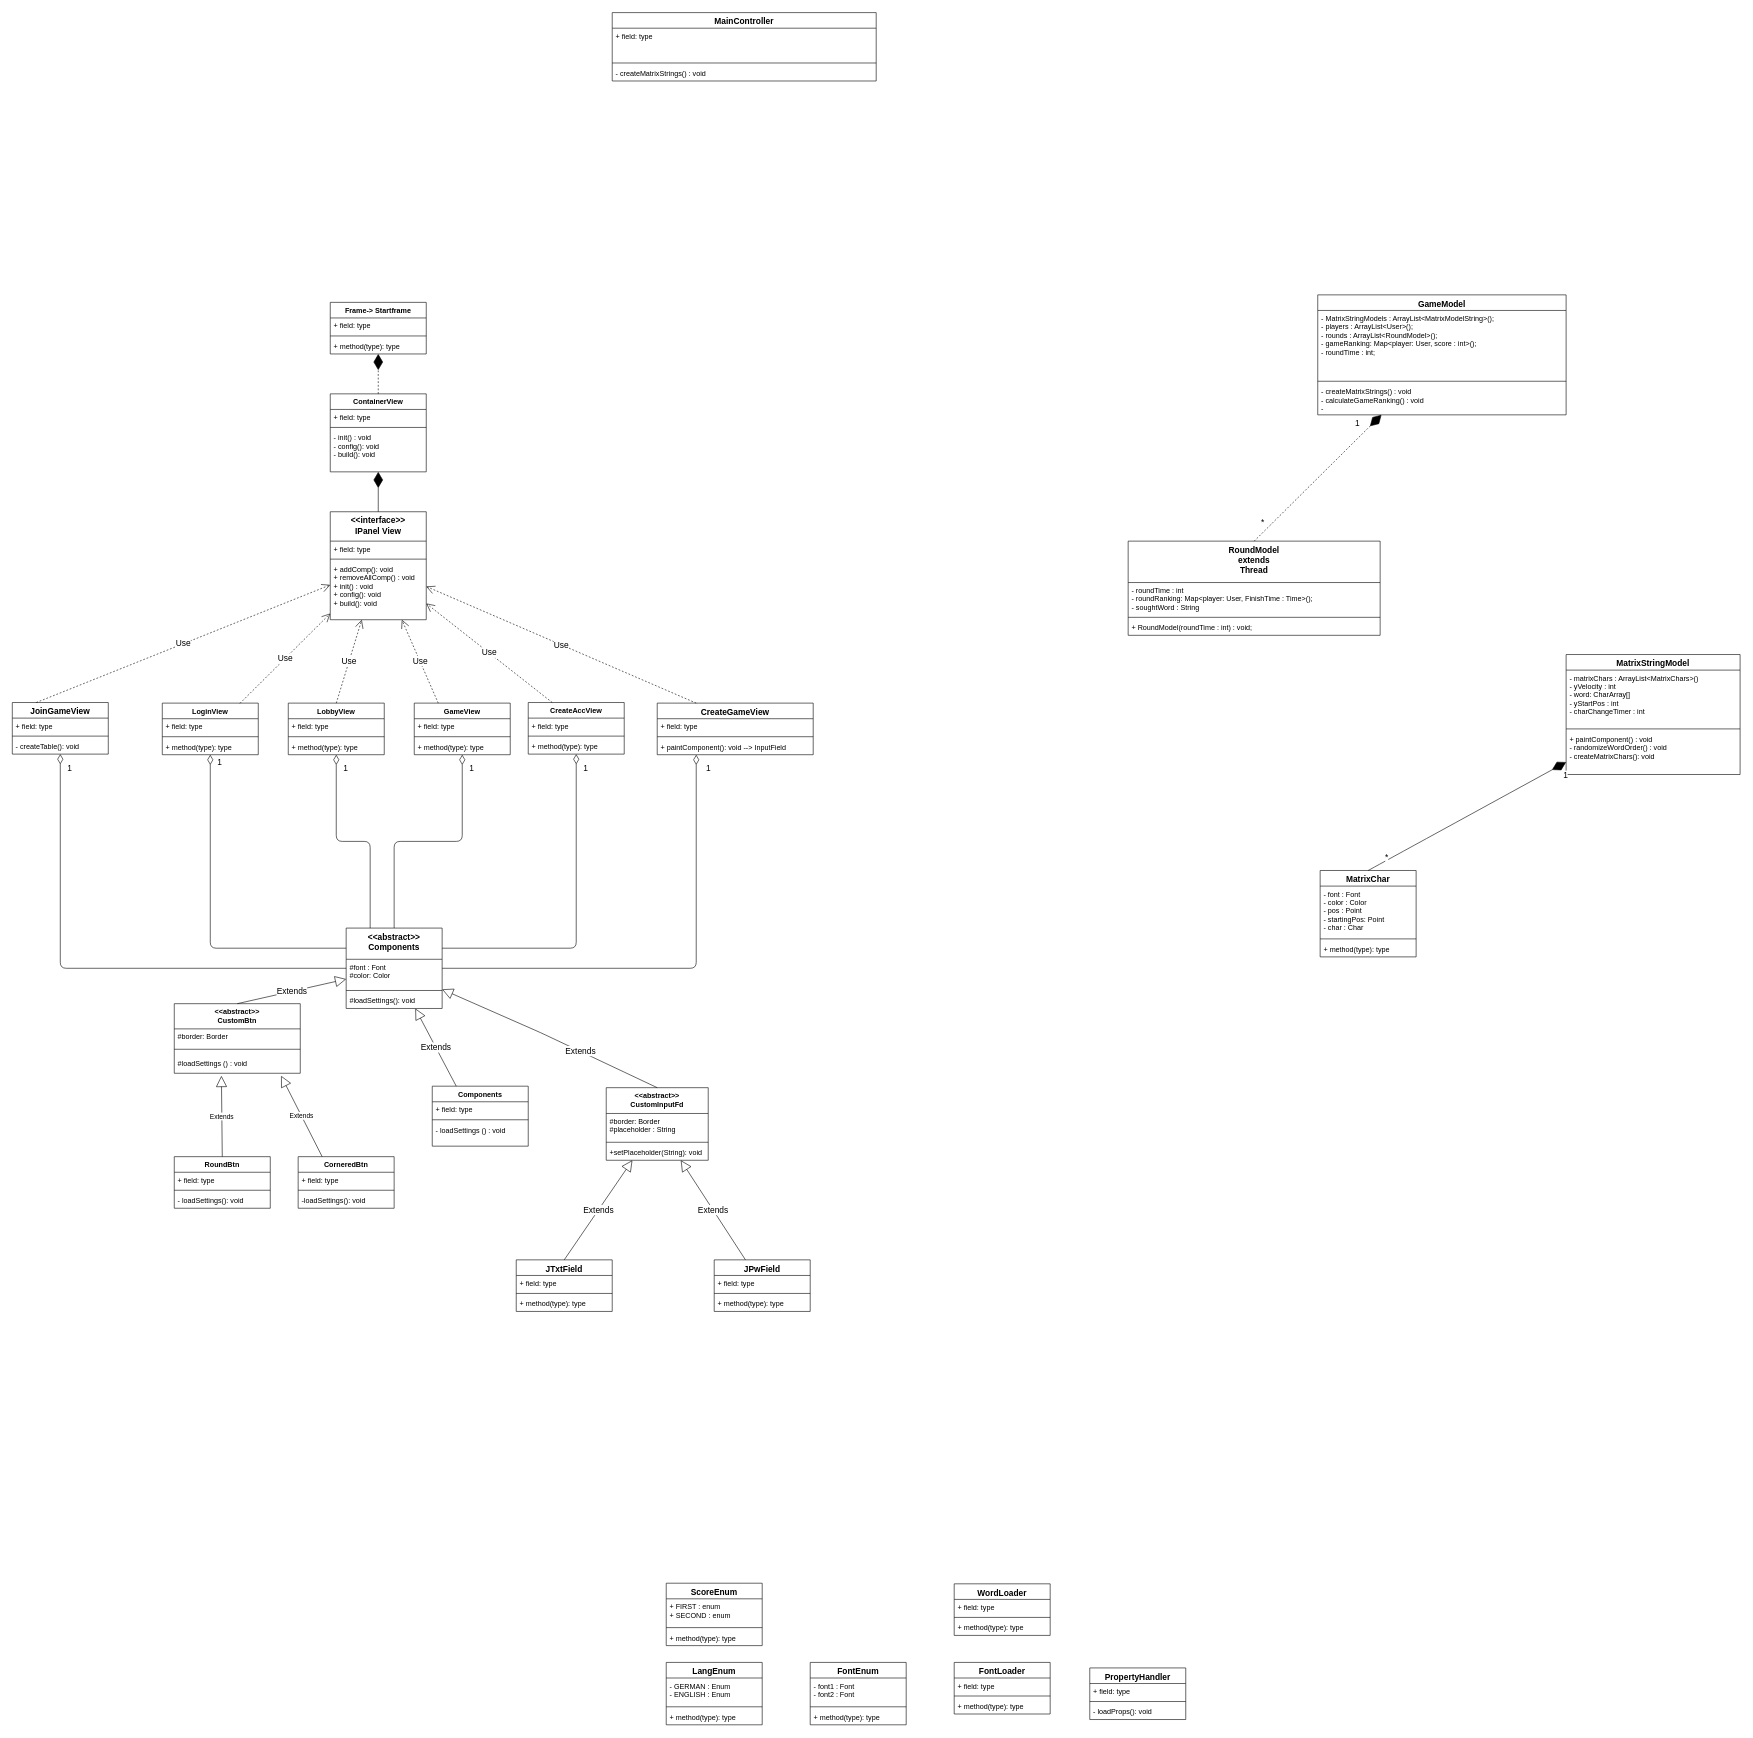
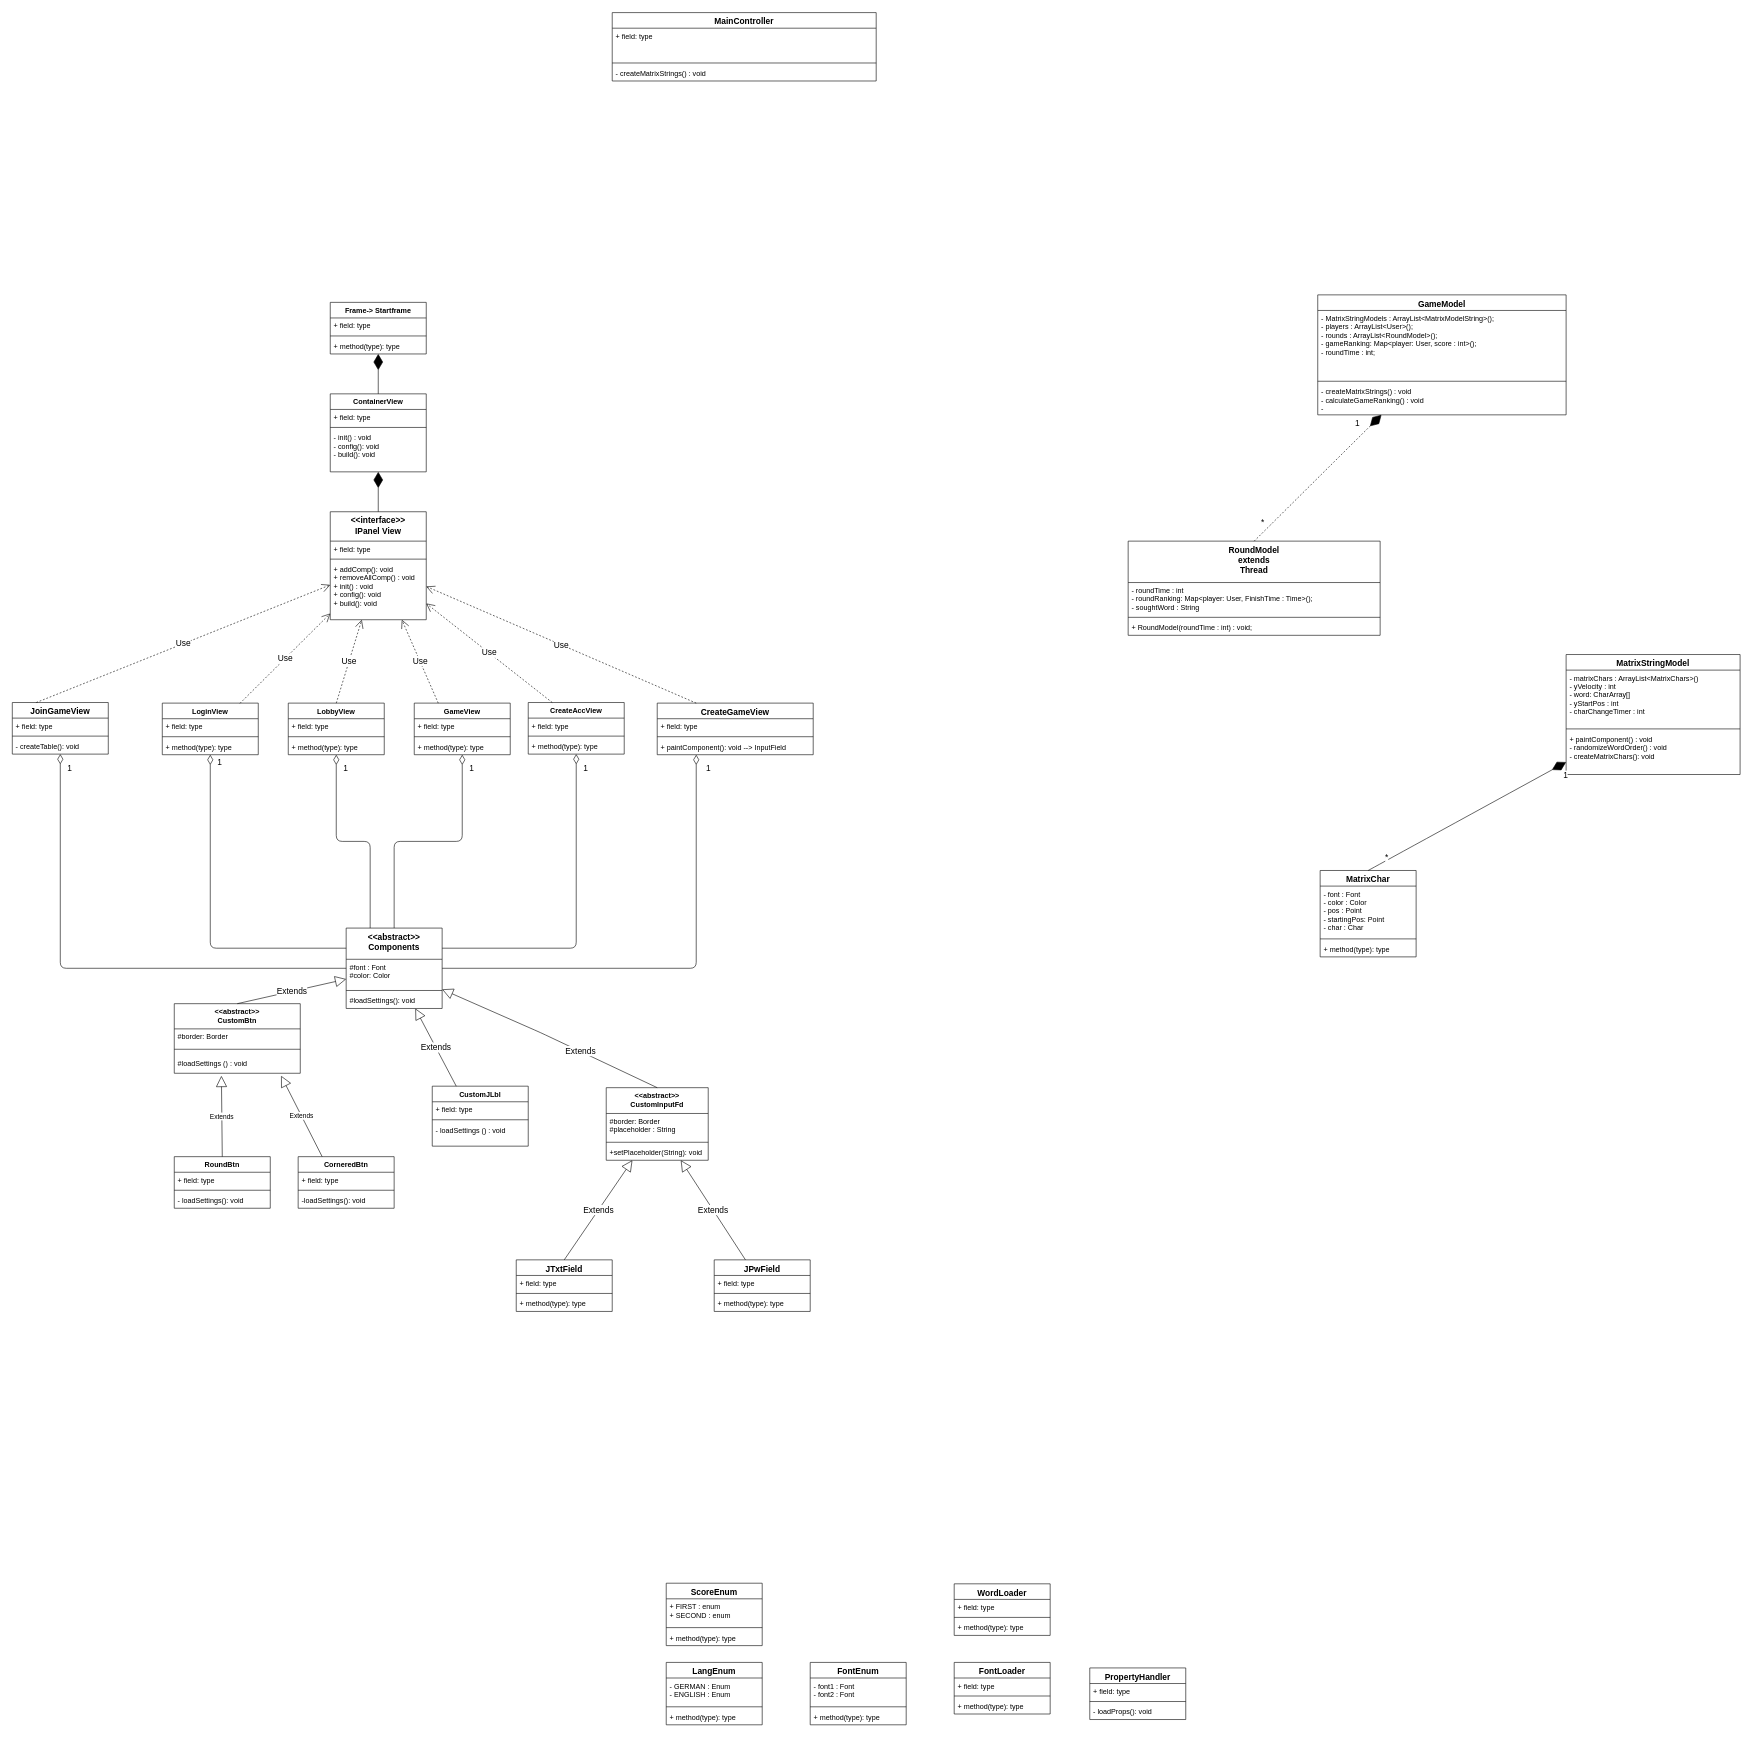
- <mxCell id="67" value="" style="endArrow=diamondThin;endFill=1;endSize=24;html=1;fontSize=14;exitX=0.5;exitY=0;exitDx=0;exitDy=0;dashed=1;" parent="1" source="2" target="6" edge="1"><mxGeometry width="160" relative="1" as="geometry"><mxPoint x="590" y="760" as="sourcePoint" /><mxPoint x="750" y="760" as="targetPoint" /></mxGeometry></mxCell>
+ <mxCell id="67" value="" style="endArrow=diamondThin;endFill=1;endSize=24;html=1;fontSize=14;exitX=0.5;exitY=0;exitDx=0;exitDy=0;" parent="1" source="2" target="6" edge="1"><mxGeometry width="160" relative="1" as="geometry"><mxPoint x="590" y="760" as="sourcePoint" /><mxPoint x="750" y="760" as="targetPoint" /></mxGeometry></mxCell>
- <mxCell id="42" value="Components&#10;&#10;" style="swimlane;fontStyle=1;align=center;verticalAlign=top;childLayout=stackLayout;horizontal=1;startSize=26;horizontalStack=0;resizeParent=1;resizeParentMax=0;resizeLast=0;collapsible=1;marginBottom=0;" parent="1" vertex="1"><mxGeometry x="720" y="1809.5" width="160" height="100" as="geometry" /></mxCell>
+ <mxCell id="42" value="CustomJLbl&#10;&#10;" style="swimlane;fontStyle=1;align=center;verticalAlign=top;childLayout=stackLayout;horizontal=1;startSize=26;horizontalStack=0;resizeParent=1;resizeParentMax=0;resizeLast=0;collapsible=1;marginBottom=0;" parent="1" vertex="1"><mxGeometry x="720" y="1809.5" width="160" height="100" as="geometry" /></mxCell>
